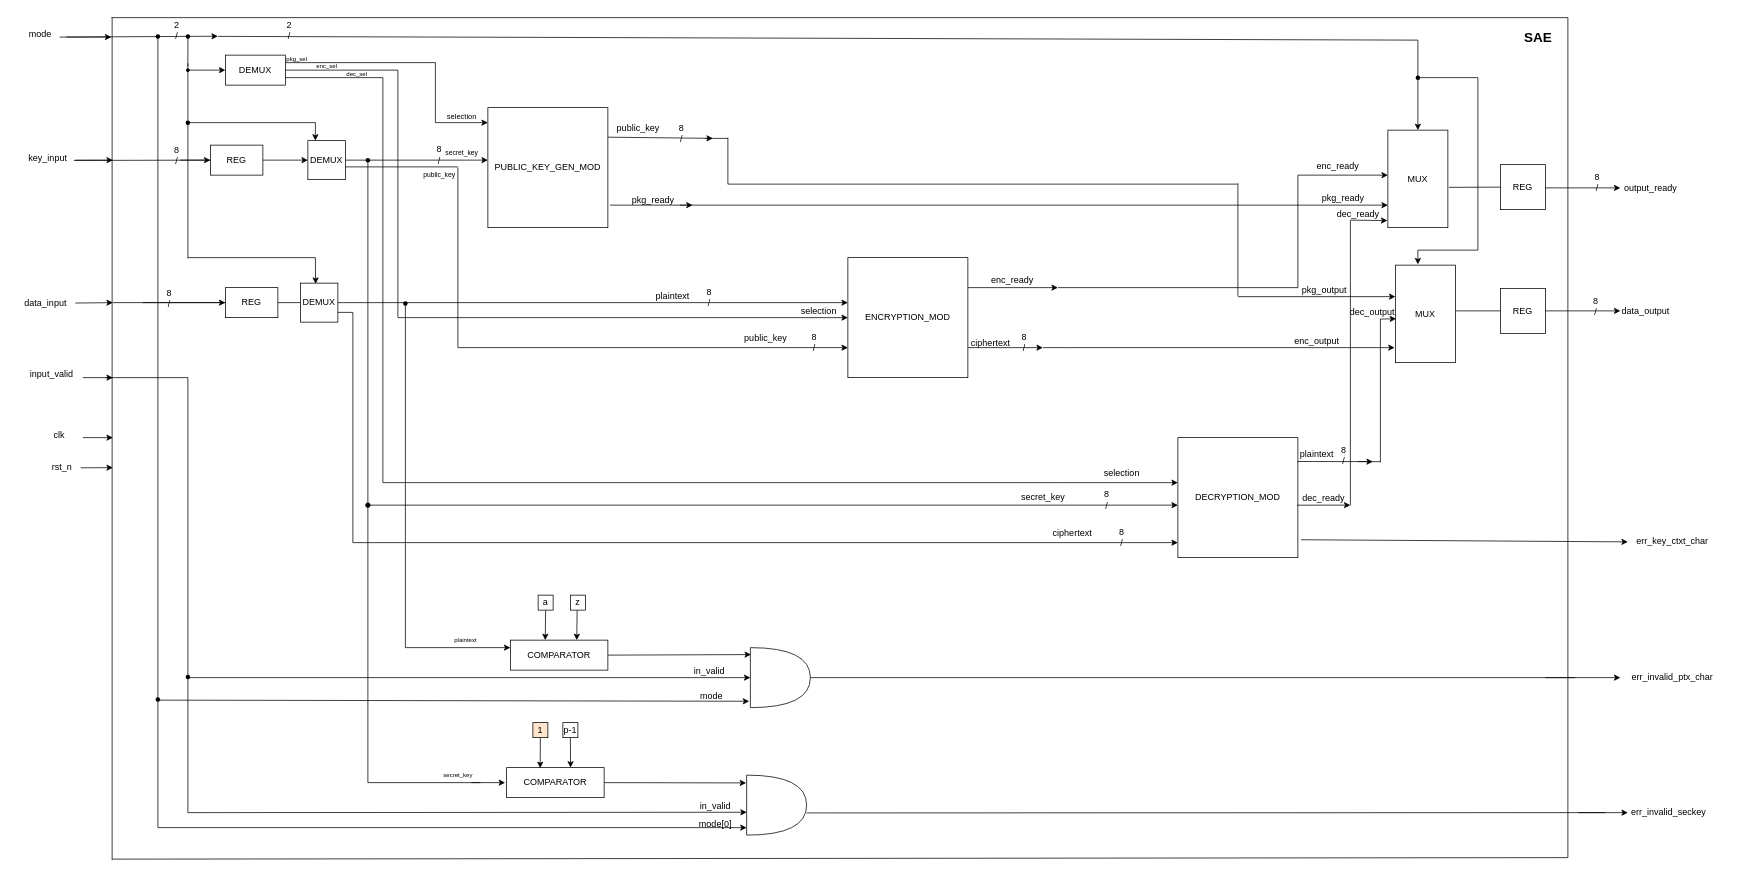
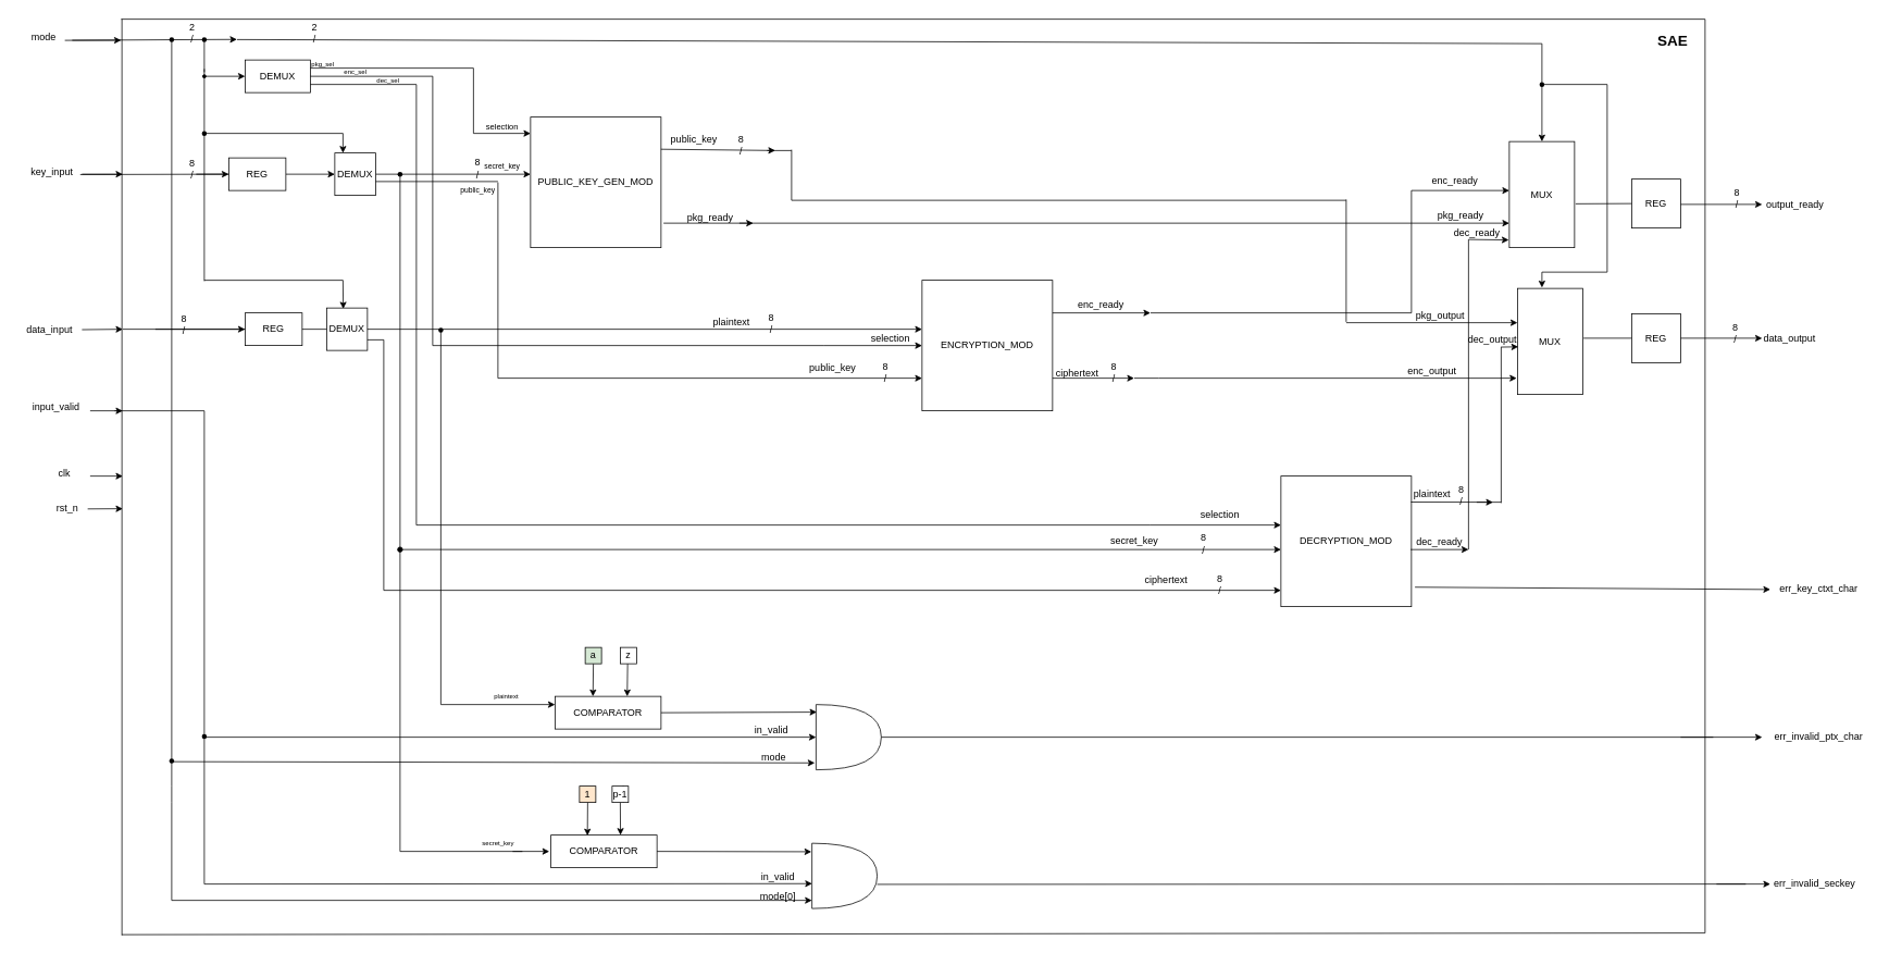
- <mxCell id="146" value="a" style="rounded=0;whiteSpace=wrap;html=1;" parent="1" vertex="1"><mxGeometry x="717" y="793" width="20" height="20" as="geometry" /></mxCell>
+ <mxCell id="146" value="a" style="rounded=0;whiteSpace=wrap;html=1;fillColor=#d5e8d4;" parent="1" vertex="1"><mxGeometry x="717" y="793" width="20" height="20" as="geometry" /></mxCell>
